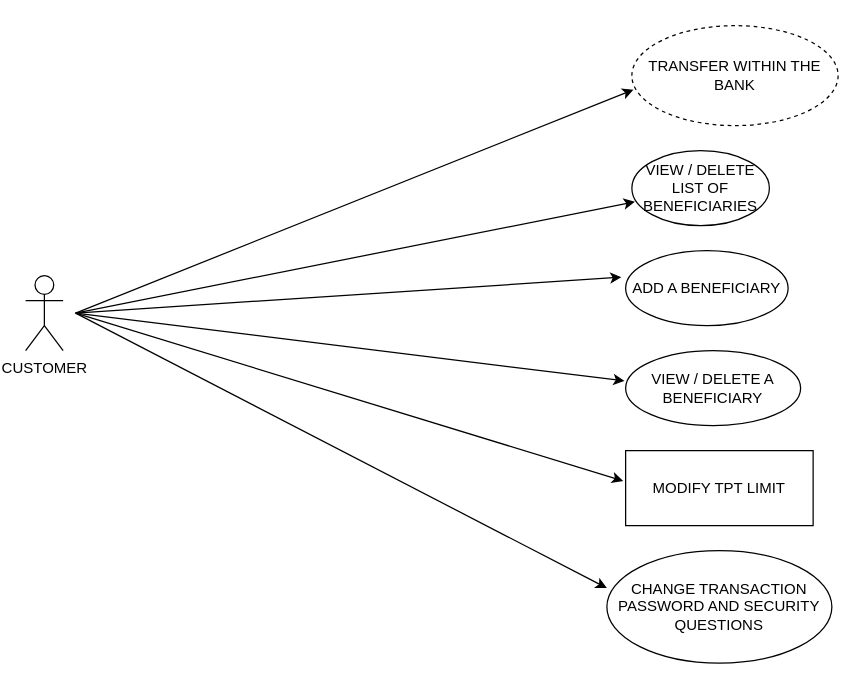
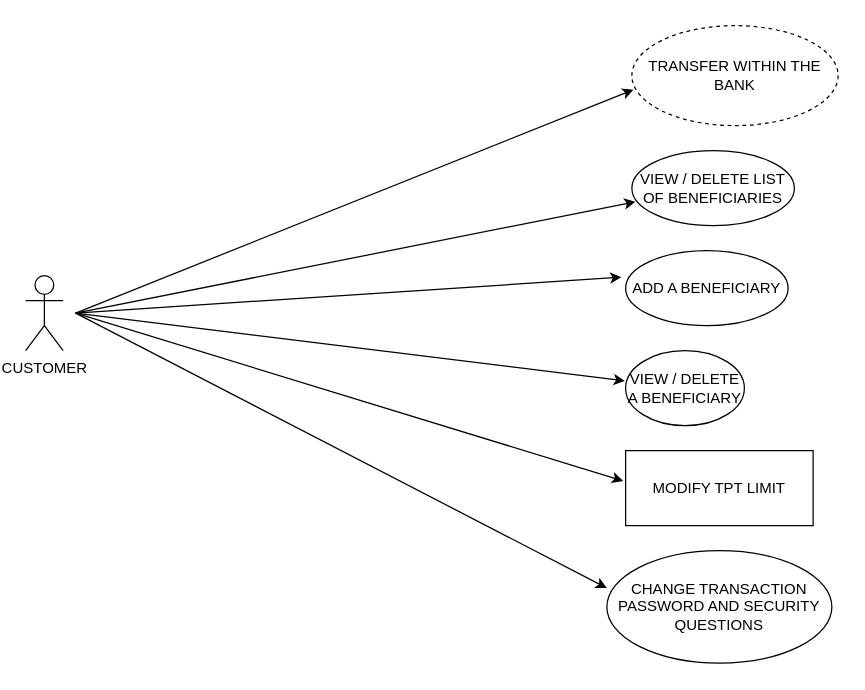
- <mxCell id="6" value="VIEW / DELETE LIST OF BENEFICIARIES" style="ellipse;whiteSpace=wrap;html=1;" vertex="1" parent="1"><mxGeometry x="505" y="120" width="110" height="60" as="geometry" /></mxCell>
+ <mxCell id="6" value="VIEW / DELETE LIST OF BENEFICIARIES" style="ellipse;whiteSpace=wrap;html=1;" vertex="1" parent="1"><mxGeometry x="505" y="120" width="130" height="60" as="geometry" /></mxCell>
- <mxCell id="4" value="VIEW / DELETE A BENEFICIARY" style="ellipse;whiteSpace=wrap;html=1;" vertex="1" parent="1"><mxGeometry x="500" y="280" width="140" height="60" as="geometry" /></mxCell>
+ <mxCell id="4" value="VIEW / DELETE A BENEFICIARY" style="ellipse;whiteSpace=wrap;html=1;" vertex="1" parent="1"><mxGeometry x="500" y="280" width="95" height="60" as="geometry" /></mxCell>
